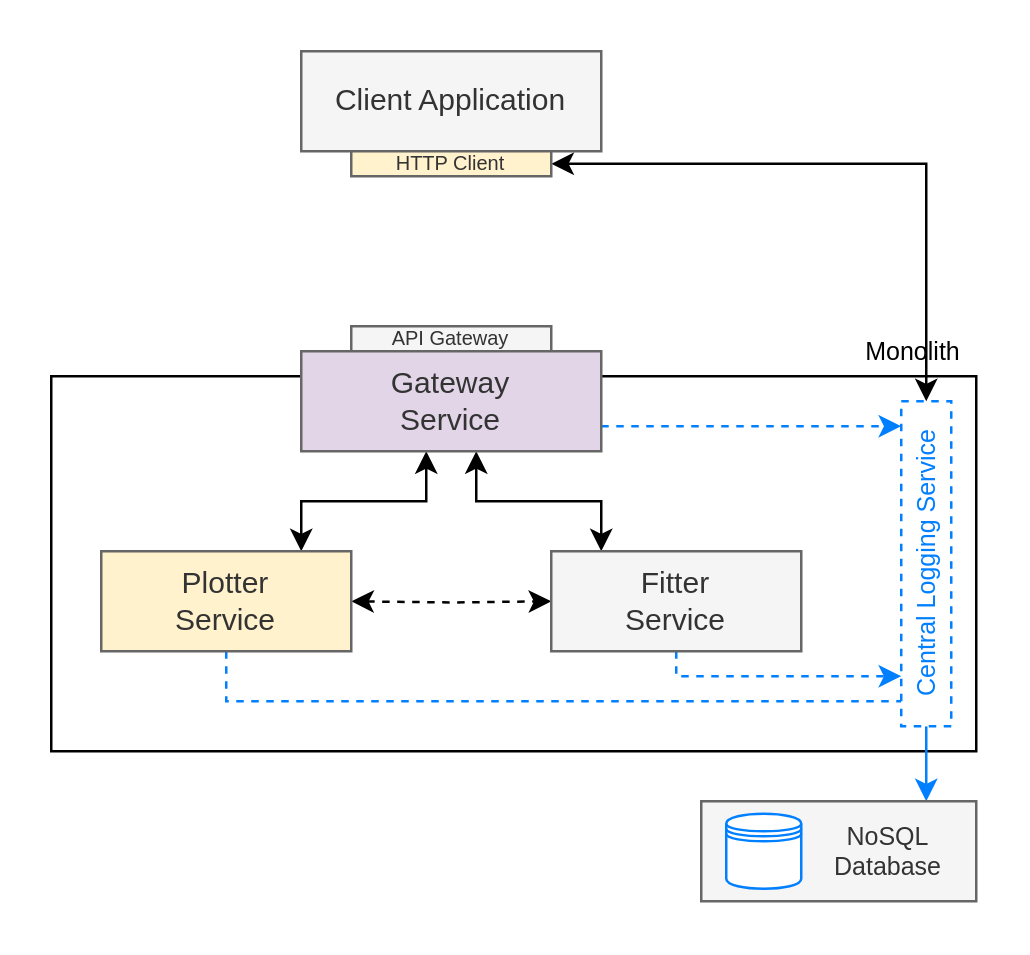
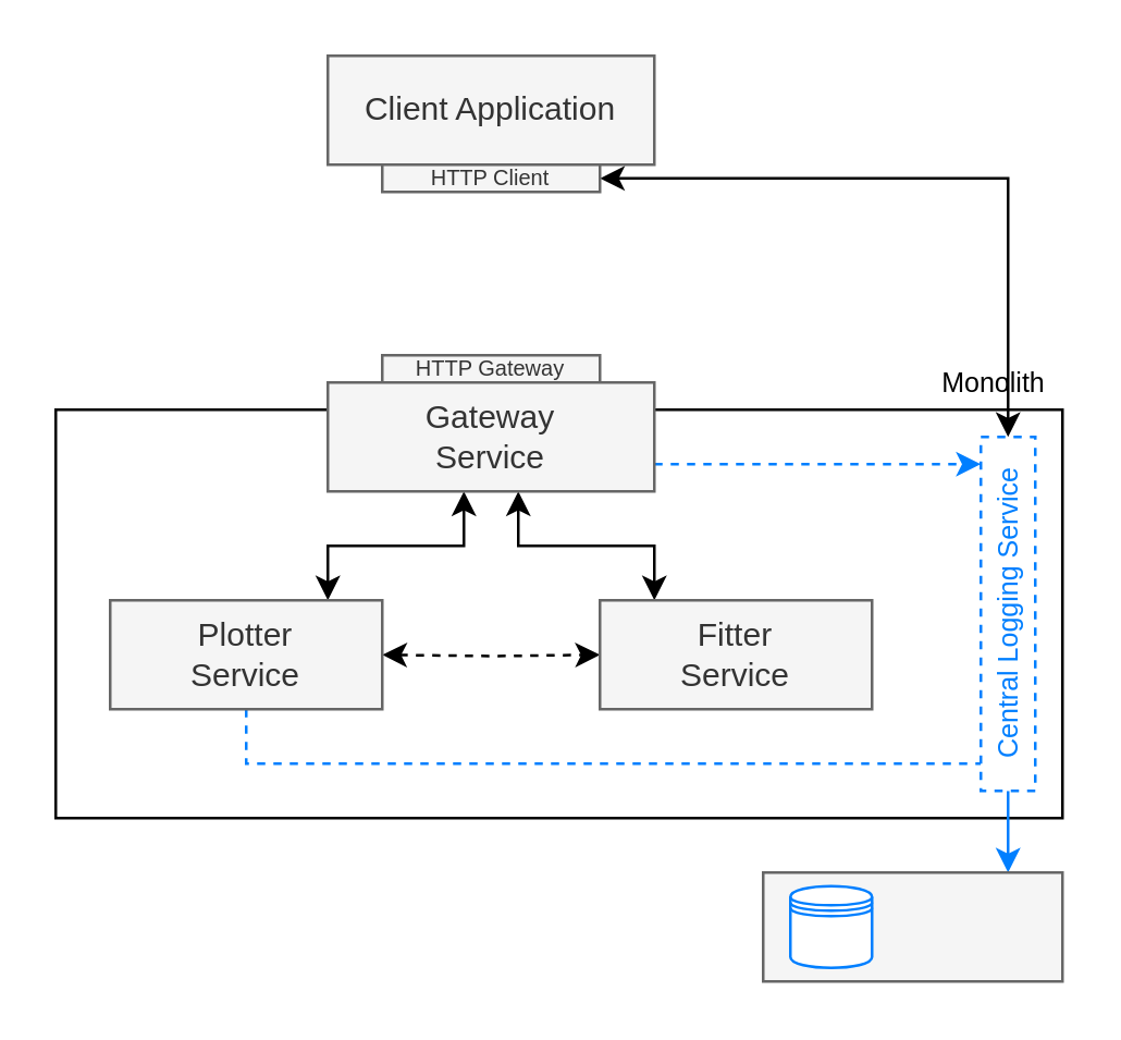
- <mxCell id="5" value="HTTP Client" style="rounded=0;whiteSpace=wrap;html=1;fillColor=#fff2cc;fontColor=#333333;strokeColor=#666666;fontStyle=0;fontSize=8;" parent="1" vertex="1"><mxGeometry x="140" y="60" width="80" height="10" as="geometry" /></mxCell>
+ <mxCell id="5" value="HTTP Client" style="rounded=0;whiteSpace=wrap;html=1;fillColor=#f5f5f5;fontColor=#333333;strokeColor=#666666;fontStyle=0;fontSize=8;" parent="1" vertex="1"><mxGeometry x="140" y="60" width="80" height="10" as="geometry" /></mxCell>
- <mxCell id="6" value="API Gateway" style="rounded=0;whiteSpace=wrap;html=1;fillColor=#f5f5f5;fontColor=#333333;strokeColor=#666666;fontStyle=0;fontSize=8;" parent="1" vertex="1"><mxGeometry x="140" y="130" width="80" height="10" as="geometry" /></mxCell>
+ <mxCell id="6" value="HTTP Gateway" style="rounded=0;whiteSpace=wrap;html=1;fillColor=#f5f5f5;fontColor=#333333;strokeColor=#666666;fontStyle=0;fontSize=8;" parent="1" vertex="1"><mxGeometry x="140" y="130" width="80" height="10" as="geometry" /></mxCell>
- <mxCell id="10" value="Gateway&lt;br&gt;Service" style="rounded=0;whiteSpace=wrap;html=1;fillColor=#e1d5e7;fontColor=#333333;strokeColor=#666666;fontStyle=0;fontSize=12;" parent="1" vertex="1"><mxGeometry x="120" y="140" width="120" height="40" as="geometry" /></mxCell>
+ <mxCell id="10" value="Gateway&lt;br&gt;Service" style="rounded=0;whiteSpace=wrap;html=1;fillColor=#f5f5f5;fontColor=#333333;strokeColor=#666666;fontStyle=0;fontSize=12;" parent="1" vertex="1"><mxGeometry x="120" y="140" width="120" height="40" as="geometry" /></mxCell>
- <mxCell id="13" value="Plotter&lt;br&gt;Service" style="rounded=0;whiteSpace=wrap;html=1;fillColor=#fff2cc;fontColor=#333333;strokeColor=#666666;fontStyle=0;fontSize=12;" parent="1" vertex="1"><mxGeometry x="40" y="220" width="100" height="40" as="geometry" /></mxCell>
+ <mxCell id="13" value="Plotter&lt;br&gt;Service" style="rounded=0;whiteSpace=wrap;html=1;fillColor=#f5f5f5;fontColor=#333333;strokeColor=#666666;fontStyle=0;fontSize=12;" parent="1" vertex="1"><mxGeometry x="40" y="220" width="100" height="40" as="geometry" /></mxCell>
- <mxCell id="14" style="edgeStyle=orthogonalEdgeStyle;rounded=0;orthogonalLoop=1;jettySize=auto;html=1;dashed=1;strokeColor=#007FFF;fontSize=10;" parent="1" source="15" target="17" edge="1"><mxGeometry relative="1" as="geometry"><Array as="points"><mxPoint x="270" y="270" /></Array></mxGeometry></mxCell>
- <mxCell id="21" value="NoSQL &lt;br&gt;Database" style="rounded=0;whiteSpace=wrap;html=1;fillColor=#f5f5f5;fontColor=#333333;strokeColor=none;fontStyle=0;fontSize=10;align=center;" parent="19" vertex="1"><mxGeometry x="50" y="6.25" width="50" height="27.5" as="geometry" /></mxCell>
